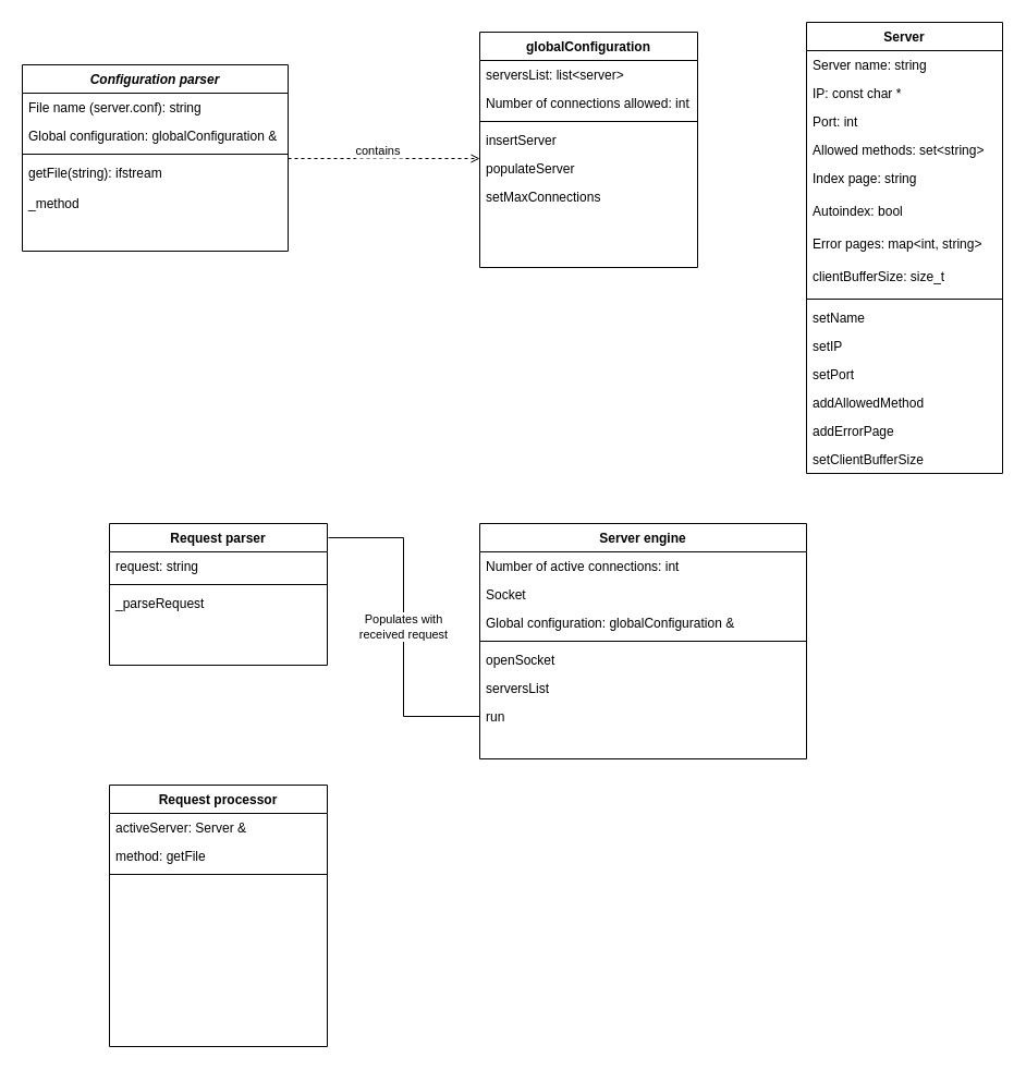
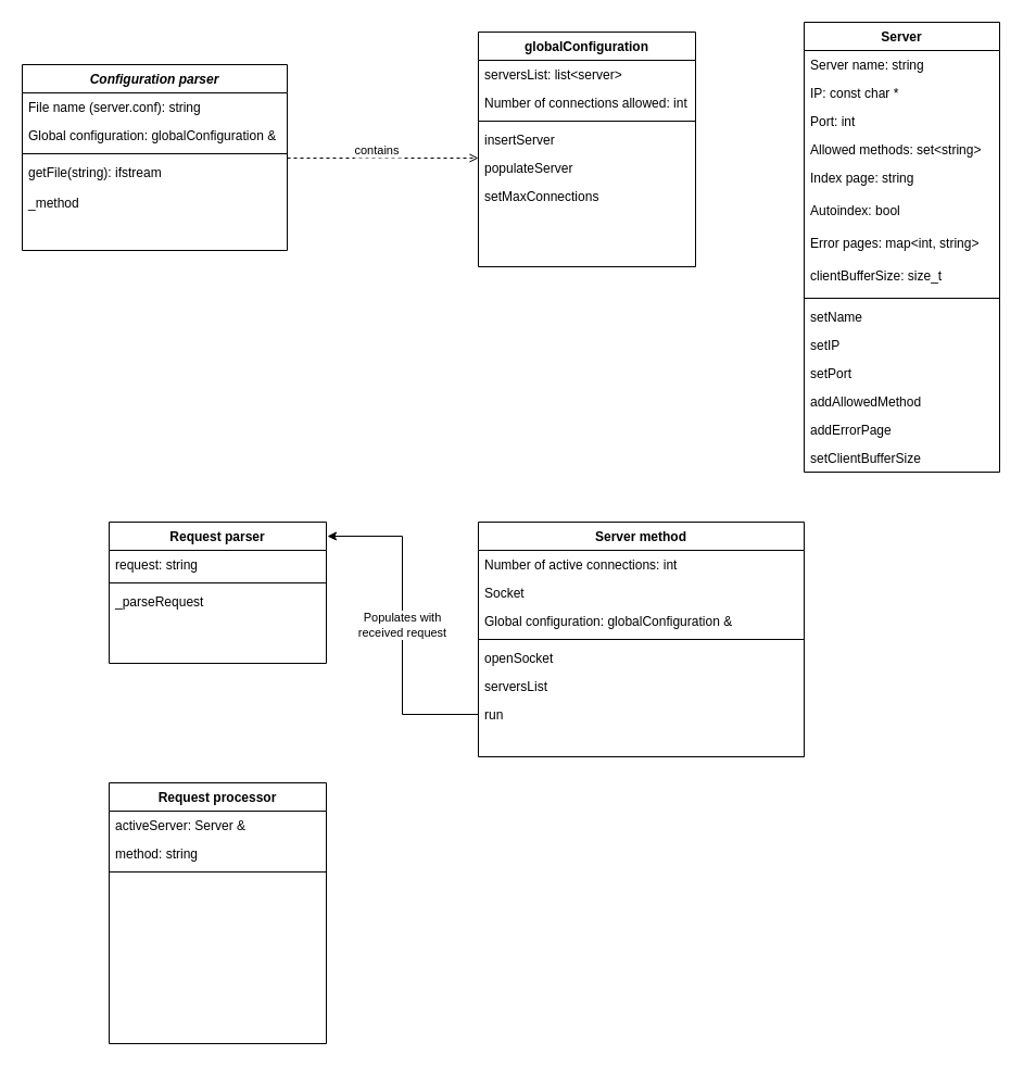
- <mxCell id="48" value="Populates with&lt;br&gt;received request" style="edgeStyle=orthogonalEdgeStyle;rounded=0;orthogonalLoop=1;jettySize=auto;html=1;entryX=1.005;entryY=0.1;entryDx=0;entryDy=0;entryPerimeter=0;endArrow=none;" edge="1" parent="1" source="39" target="40"><mxGeometry relative="1" as="geometry" /></mxCell>
+ <mxCell id="48" value="Populates with&lt;br&gt;received request" style="edgeStyle=orthogonalEdgeStyle;rounded=0;orthogonalLoop=1;jettySize=auto;html=1;entryX=1.005;entryY=0.1;entryDx=0;entryDy=0;entryPerimeter=0;" edge="1" parent="1" source="39" target="40"><mxGeometry relative="1" as="geometry" /></mxCell>
- <mxCell id="32" value="Server engine" style="swimlane;fontStyle=1;align=center;verticalAlign=top;childLayout=stackLayout;horizontal=1;startSize=26;horizontalStack=0;resizeParent=1;resizeLast=0;collapsible=1;marginBottom=0;rounded=0;shadow=0;strokeWidth=1;" parent="1" vertex="1"><mxGeometry x="440" y="480" width="300" height="216" as="geometry"><mxRectangle x="550" y="140" width="160" height="26" as="alternateBounds" /></mxGeometry></mxCell>
+ <mxCell id="32" value="Server method" style="swimlane;fontStyle=1;align=center;verticalAlign=top;childLayout=stackLayout;horizontal=1;startSize=26;horizontalStack=0;resizeParent=1;resizeLast=0;collapsible=1;marginBottom=0;rounded=0;shadow=0;strokeWidth=1;" parent="1" vertex="1"><mxGeometry x="440" y="480" width="300" height="216" as="geometry"><mxRectangle x="550" y="140" width="160" height="26" as="alternateBounds" /></mxGeometry></mxCell>
- <mxCell id="46" value="method: getFile" style="text;align=left;verticalAlign=top;spacingLeft=4;spacingRight=4;overflow=hidden;rotatable=0;points=[[0,0.5],[1,0.5]];portConstraint=eastwest;" vertex="1" parent="44"><mxGeometry y="52" width="200" height="26" as="geometry" /></mxCell>
+ <mxCell id="46" value="method: string" style="text;align=left;verticalAlign=top;spacingLeft=4;spacingRight=4;overflow=hidden;rotatable=0;points=[[0,0.5],[1,0.5]];portConstraint=eastwest;" vertex="1" parent="44"><mxGeometry y="52" width="200" height="26" as="geometry" /></mxCell>
